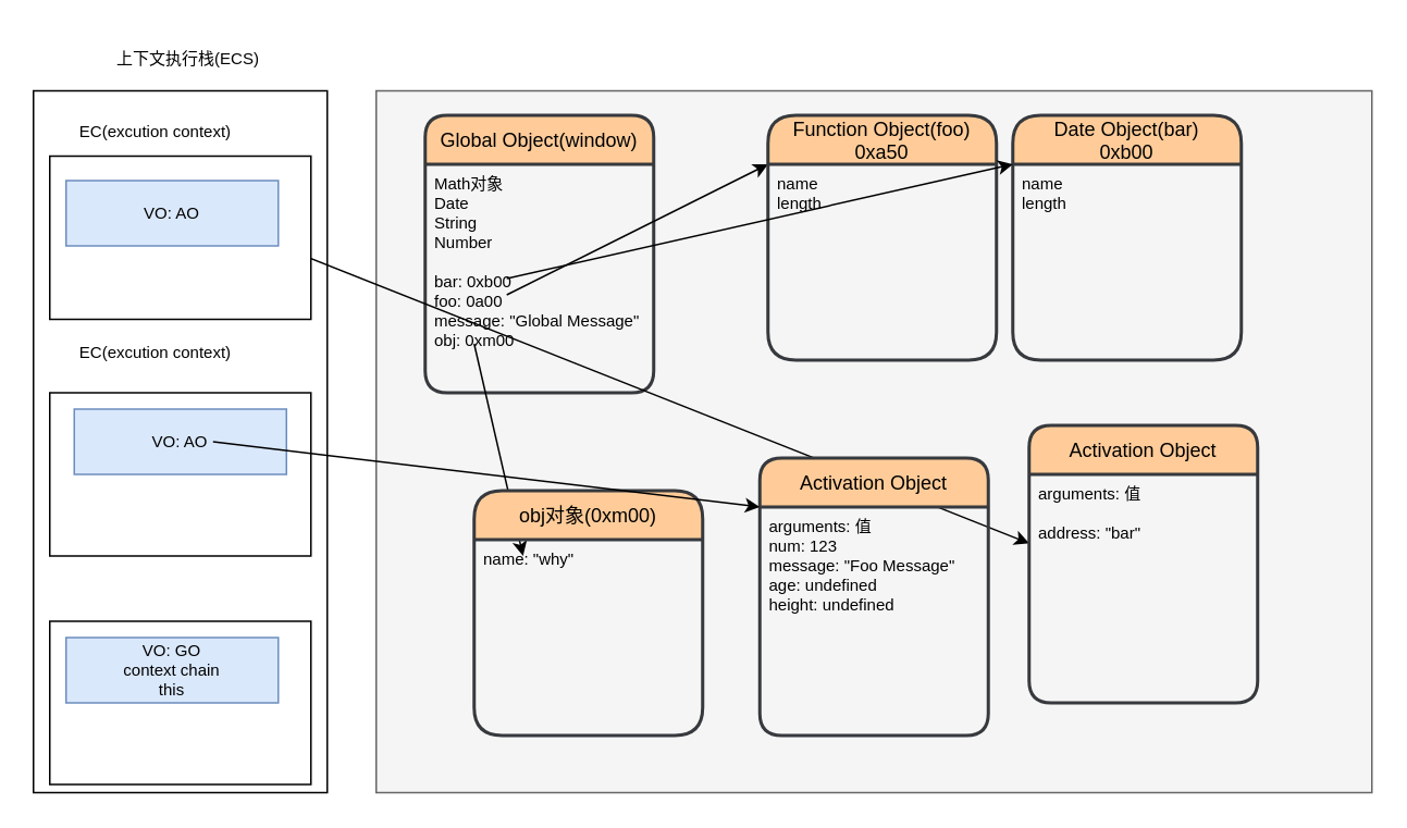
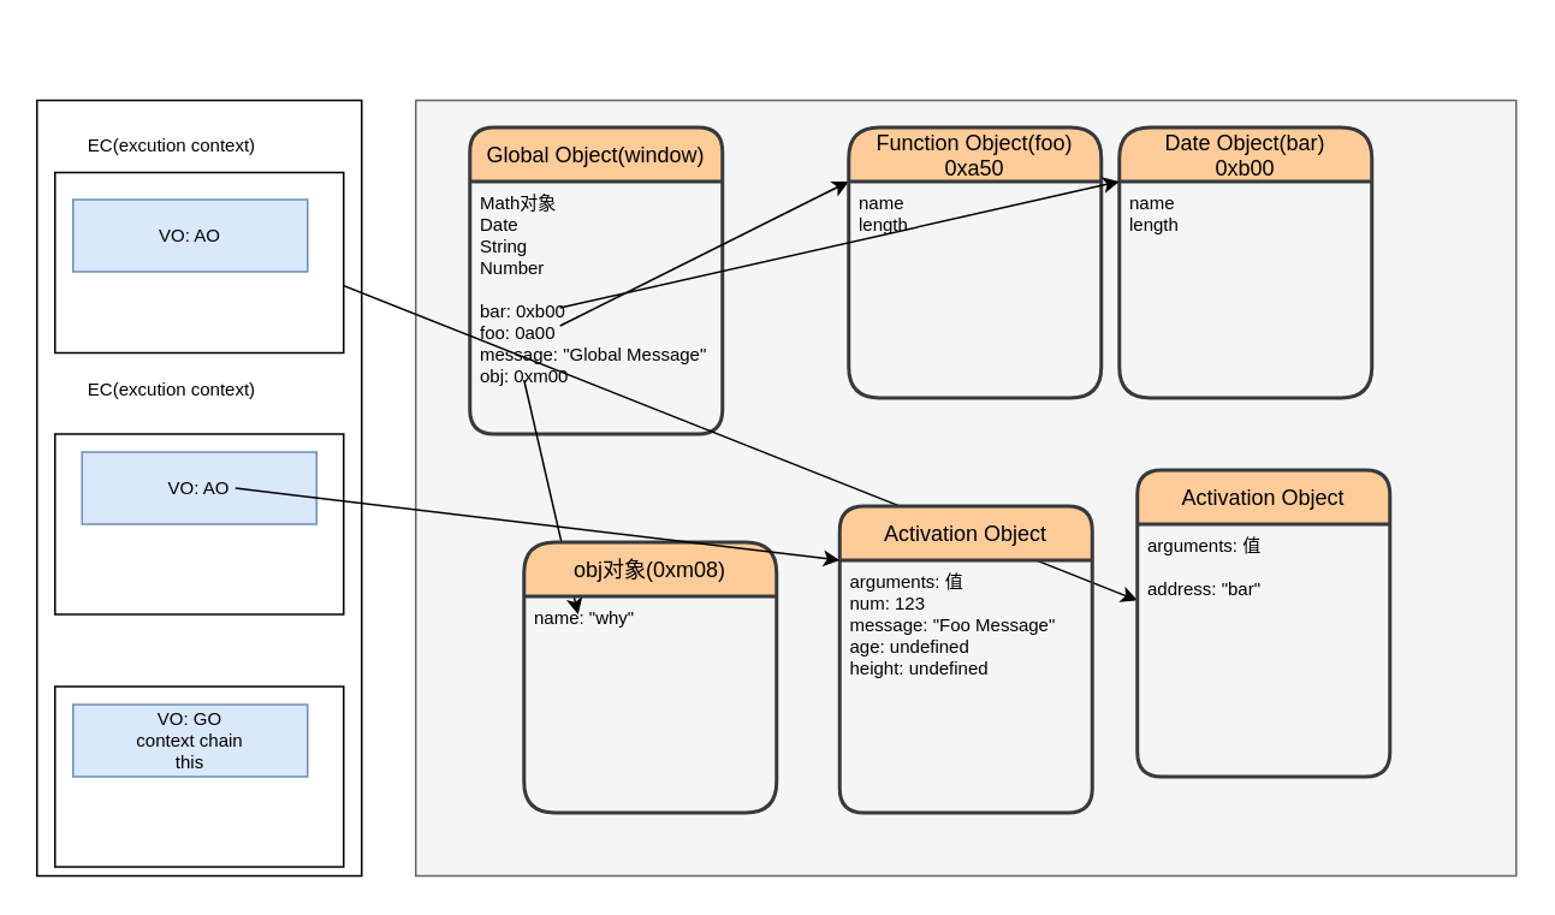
- <mxCell id="9" value="上下文执行栈(ECS)" style="text;html=1;strokeColor=none;fillColor=none;align=center;verticalAlign=middle;whiteSpace=wrap;rounded=0;fontSize=10;" parent="1" vertex="1"><mxGeometry x="70" y="20" width="90" height="30" as="geometry" /></mxCell>
- <mxCell id="17" value="obj对象(0xm00)" style="swimlane;childLayout=stackLayout;horizontal=1;startSize=30;horizontalStack=0;rounded=1;fontSize=12;fontStyle=0;strokeWidth=2;resizeParent=0;resizeLast=1;shadow=0;dashed=0;align=center;fillColor=#ffcc99;strokeColor=#36393d;arcSize=19;" vertex="1" parent="1"><mxGeometry x="290" y="300" width="140" height="150" as="geometry" /></mxCell>
+ <mxCell id="17" value="obj对象(0xm08)" style="swimlane;childLayout=stackLayout;horizontal=1;startSize=30;horizontalStack=0;rounded=1;fontSize=12;fontStyle=0;strokeWidth=2;resizeParent=0;resizeLast=1;shadow=0;dashed=0;align=center;fillColor=#ffcc99;strokeColor=#36393d;arcSize=19;" vertex="1" parent="1"><mxGeometry x="290" y="300" width="140" height="150" as="geometry" /></mxCell>
